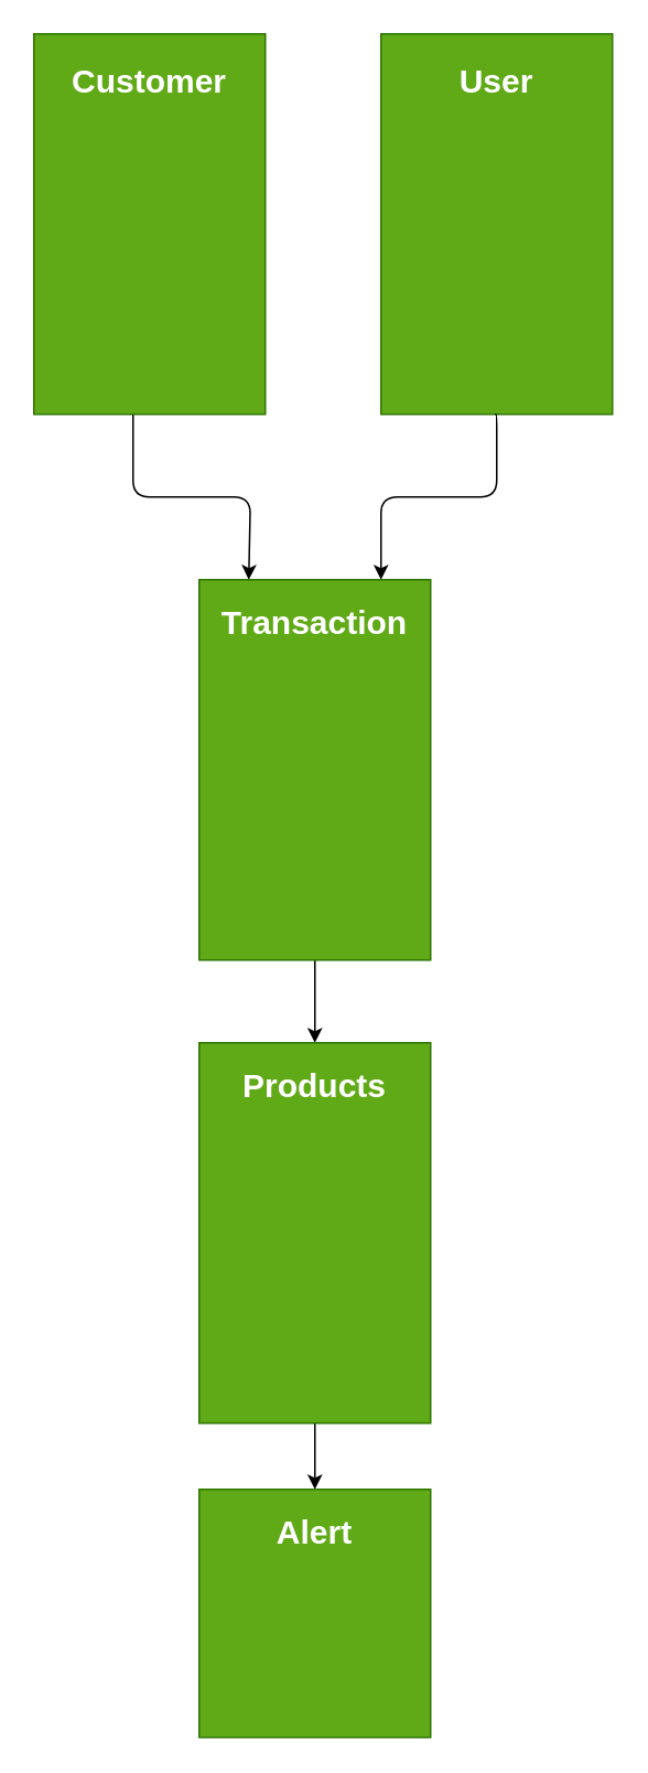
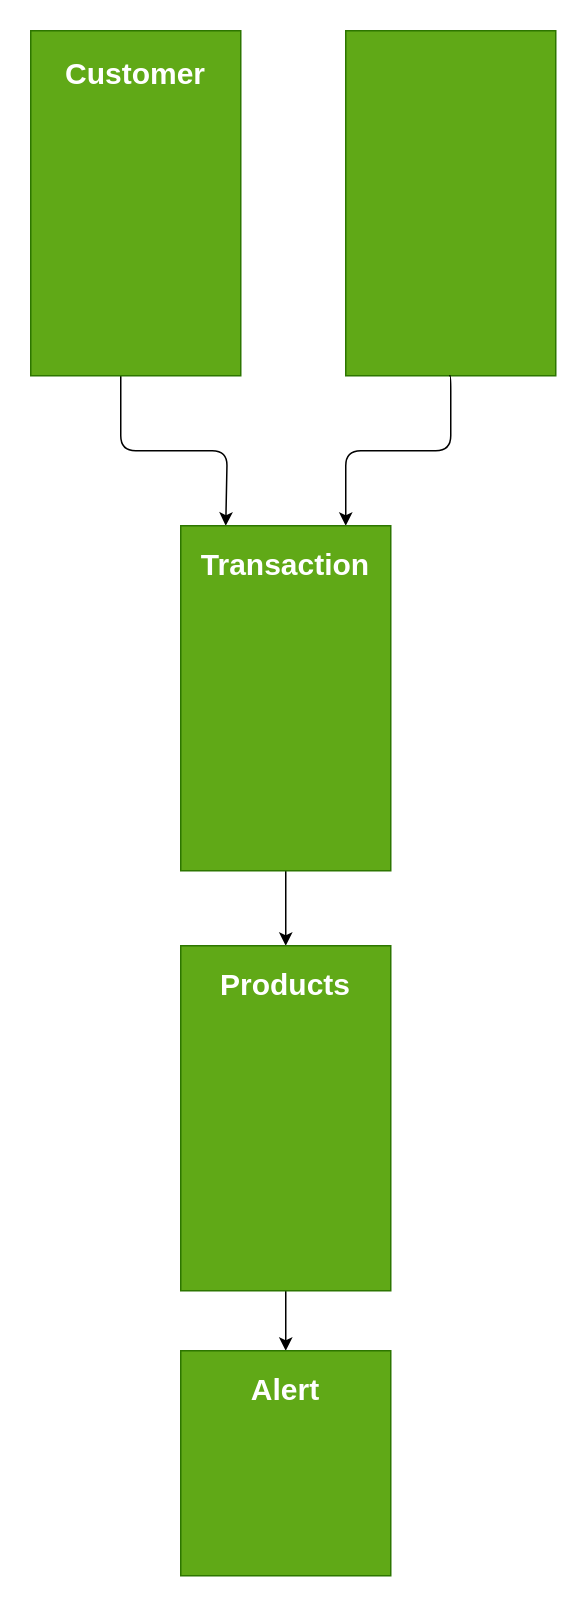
- <mxCell id="5" value="User" style="text;html=1;align=center;verticalAlign=middle;whiteSpace=wrap;rounded=0;fontStyle=1;fontColor=#FFFFFF;labelBackgroundColor=none;labelBorderColor=none;textShadow=0;fontSize=20;" vertex="1" parent="1"><mxGeometry x="260" y="30" width="80" height="35" as="geometry" /></mxCell>
